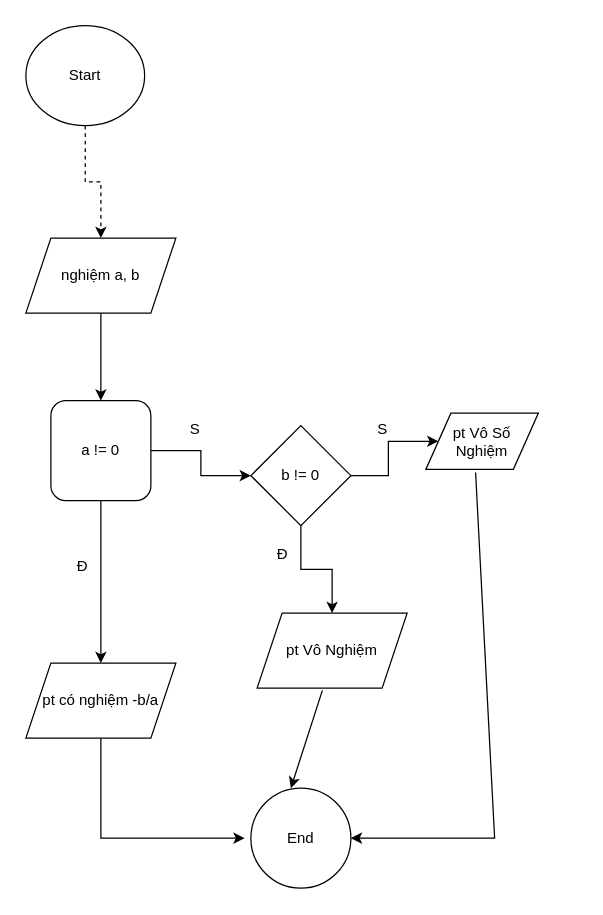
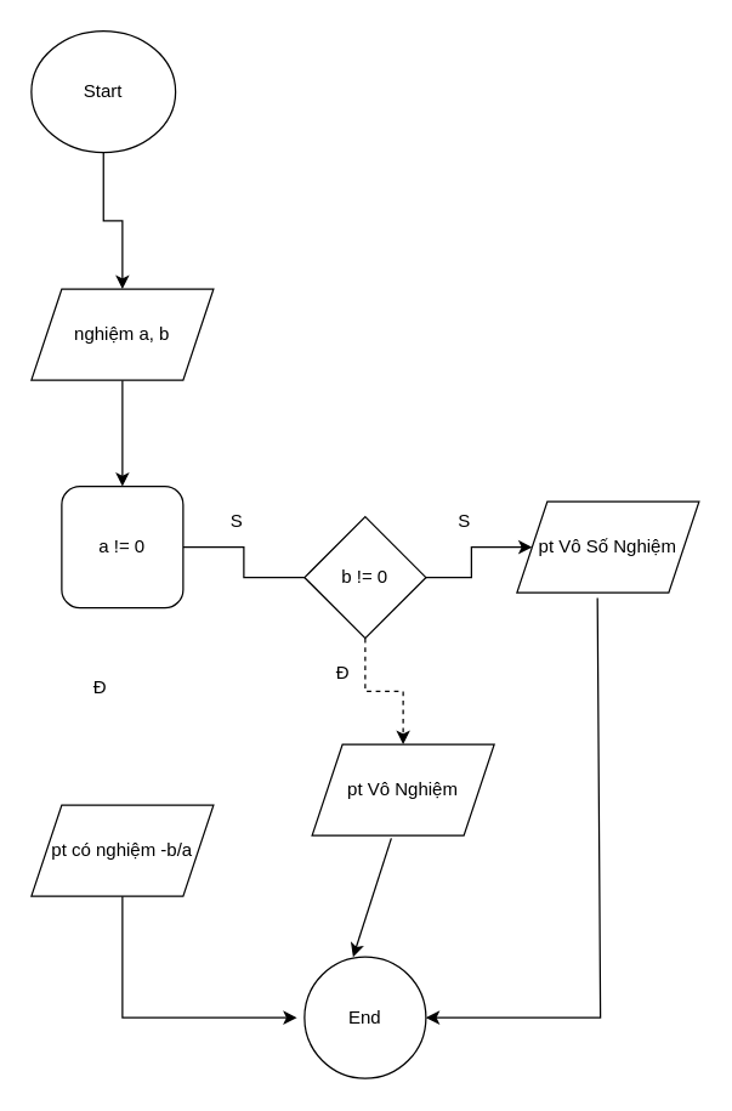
- <mxCell id="2" value="" style="edgeStyle=orthogonalEdgeStyle;rounded=0;orthogonalLoop=1;jettySize=auto;html=1;dashed=1;" edge="1" parent="1" source="3" target="5"><mxGeometry relative="1" as="geometry" /></mxCell>
+ <mxCell id="2" value="" style="edgeStyle=orthogonalEdgeStyle;rounded=0;orthogonalLoop=1;jettySize=auto;html=1;" edge="1" parent="1" source="3" target="5"><mxGeometry relative="1" as="geometry" /></mxCell>
- <mxCell id="13" value="pt Vô Số Nghiệm" style="shape=parallelogram;perimeter=parallelogramPerimeter;whiteSpace=wrap;html=1;fixedSize=1;" vertex="1" parent="1"><mxGeometry x="340" y="330" width="90" height="45" as="geometry" /></mxCell>
+ <mxCell id="13" value="pt Vô Số Nghiệm" style="shape=parallelogram;perimeter=parallelogramPerimeter;whiteSpace=wrap;html=1;fixedSize=1;" vertex="1" parent="1"><mxGeometry x="340" y="330" width="120" height="60" as="geometry" /></mxCell>
- <mxCell id="6" value="" style="edgeStyle=orthogonalEdgeStyle;rounded=0;orthogonalLoop=1;jettySize=auto;html=1;" edge="1" parent="1" source="8" target="11"><mxGeometry relative="1" as="geometry" /></mxCell>
+ <mxCell id="6" value="" style="edgeStyle=orthogonalEdgeStyle;rounded=0;orthogonalLoop=1;jettySize=auto;html=1;endArrow=none;" edge="1" parent="1" source="8" target="11"><mxGeometry relative="1" as="geometry" /></mxCell>
- <mxCell id="10" value="" style="edgeStyle=orthogonalEdgeStyle;rounded=0;orthogonalLoop=1;jettySize=auto;html=1;" edge="1" parent="1" source="11" target="14"><mxGeometry relative="1" as="geometry" /></mxCell>
+ <mxCell id="10" value="" style="edgeStyle=orthogonalEdgeStyle;rounded=0;orthogonalLoop=1;jettySize=auto;html=1;dashed=1;" edge="1" parent="1" source="11" target="14"><mxGeometry relative="1" as="geometry" /></mxCell>
- <mxCell id="7" value="" style="edgeStyle=orthogonalEdgeStyle;rounded=0;orthogonalLoop=1;jettySize=auto;html=1;" edge="1" parent="1" source="8" target="15"><mxGeometry relative="1" as="geometry" /></mxCell>
